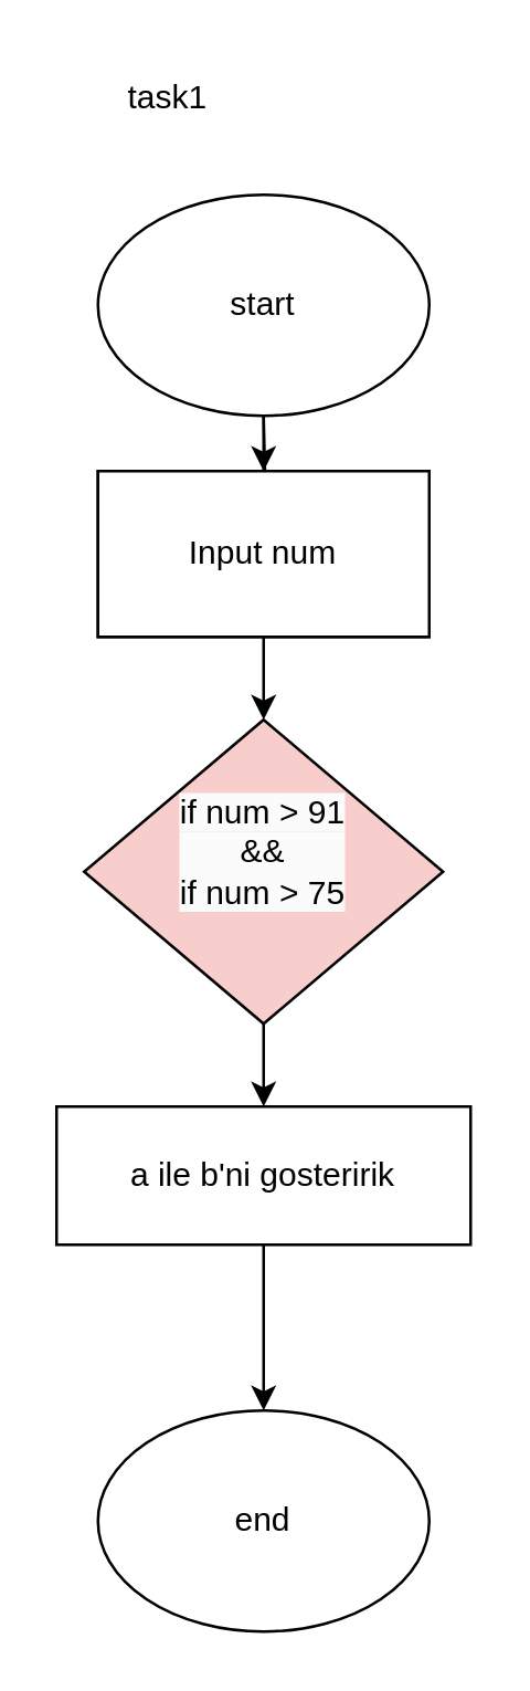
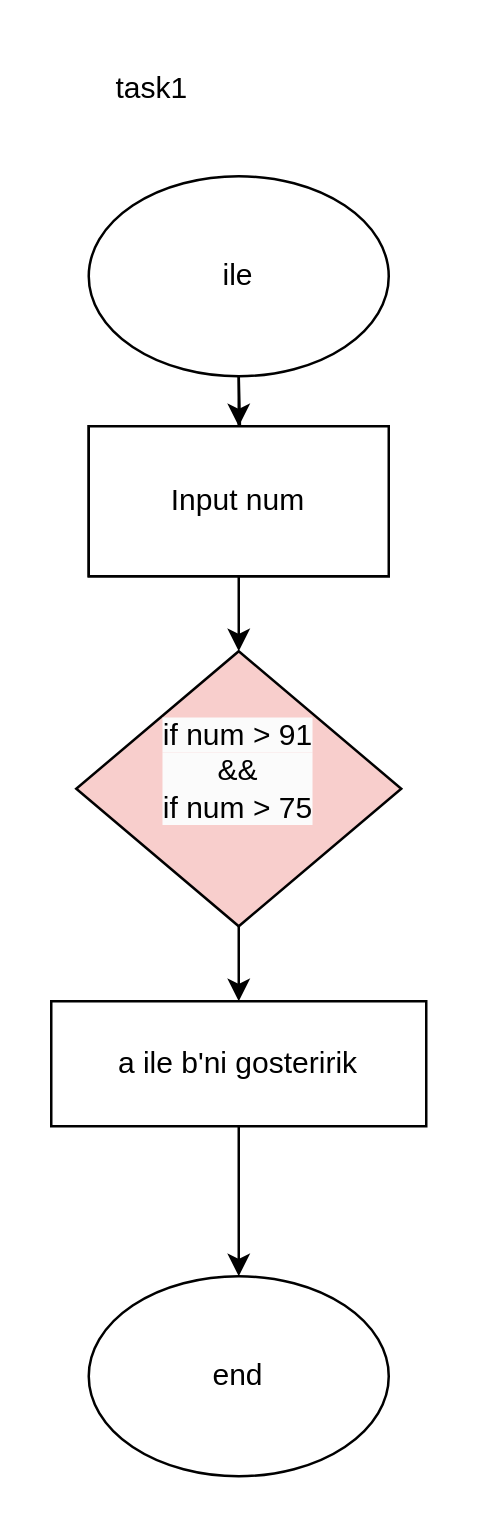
- <mxCell id="3" value="start" style="ellipse;whiteSpace=wrap;html=1;" parent="1" vertex="1"><mxGeometry x="35" y="70" width="120" height="80" as="geometry" /></mxCell>
+ <mxCell id="3" value="ile" style="ellipse;whiteSpace=wrap;html=1;" parent="1" vertex="1"><mxGeometry x="35" y="70" width="120" height="80" as="geometry" /></mxCell>
